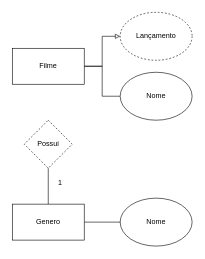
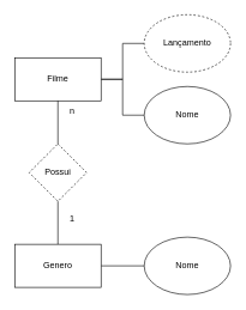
- <mxCell id="3" style="edgeStyle=orthogonalEdgeStyle;rounded=0;orthogonalLoop=1;jettySize=auto;html=1;entryX=0;entryY=0.5;entryDx=0;entryDy=0;endArrow=block;endFill=0;" parent="1" source="4" target="12" edge="1"><mxGeometry relative="1" as="geometry" /></mxCell>
+ <mxCell id="3" style="edgeStyle=orthogonalEdgeStyle;rounded=0;orthogonalLoop=1;jettySize=auto;html=1;entryX=0;entryY=0.5;entryDx=0;entryDy=0;endArrow=none;endFill=0;" parent="1" source="4" target="12" edge="1"><mxGeometry relative="1" as="geometry" /></mxCell>
+ <mxCell id="13" value="n" style="text;html=1;strokeColor=none;fillColor=none;align=center;verticalAlign=middle;whiteSpace=wrap;rounded=0;" parent="1" vertex="1"><mxGeometry x="70" y="140" width="60" height="30" as="geometry" /></mxCell>
+ <mxCell id="5" style="edgeStyle=orthogonalEdgeStyle;rounded=0;orthogonalLoop=1;jettySize=auto;html=1;entryX=0.5;entryY=1;entryDx=0;entryDy=0;endArrow=none;endFill=0;" parent="1" source="6" target="4" edge="1"><mxGeometry relative="1" as="geometry" /></mxCell>
